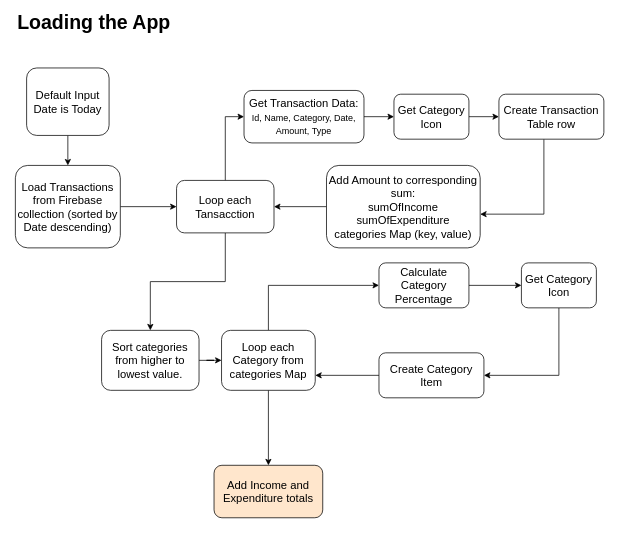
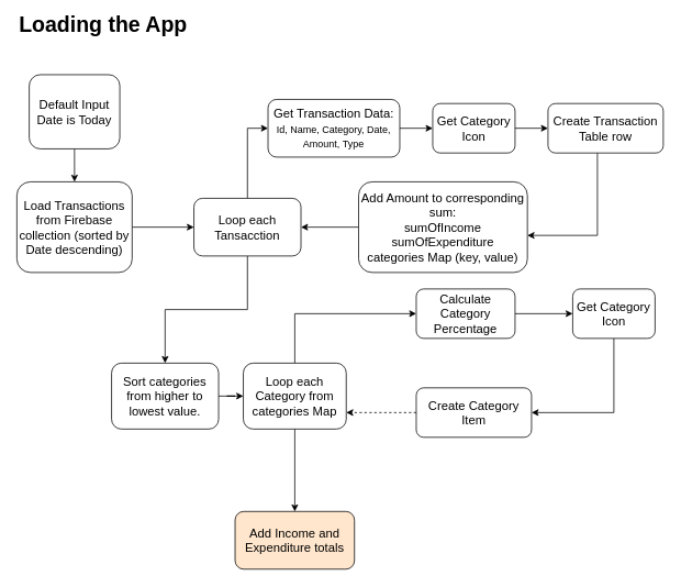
- <mxCell id="26" style="edgeStyle=orthogonalEdgeStyle;rounded=0;orthogonalLoop=1;jettySize=auto;html=1;exitX=0;exitY=0.5;exitDx=0;exitDy=0;fontSize=15;entryX=1;entryY=0.75;entryDx=0;entryDy=0;" edge="1" parent="1" source="27" target="18"><mxGeometry relative="1" as="geometry" /></mxCell>
+ <mxCell id="26" style="edgeStyle=orthogonalEdgeStyle;rounded=0;orthogonalLoop=1;jettySize=auto;html=1;exitX=0;exitY=0.5;exitDx=0;exitDy=0;fontSize=15;entryX=1;entryY=0.75;entryDx=0;entryDy=0;dashed=1;" edge="1" parent="1" source="27" target="18"><mxGeometry relative="1" as="geometry" /></mxCell>
